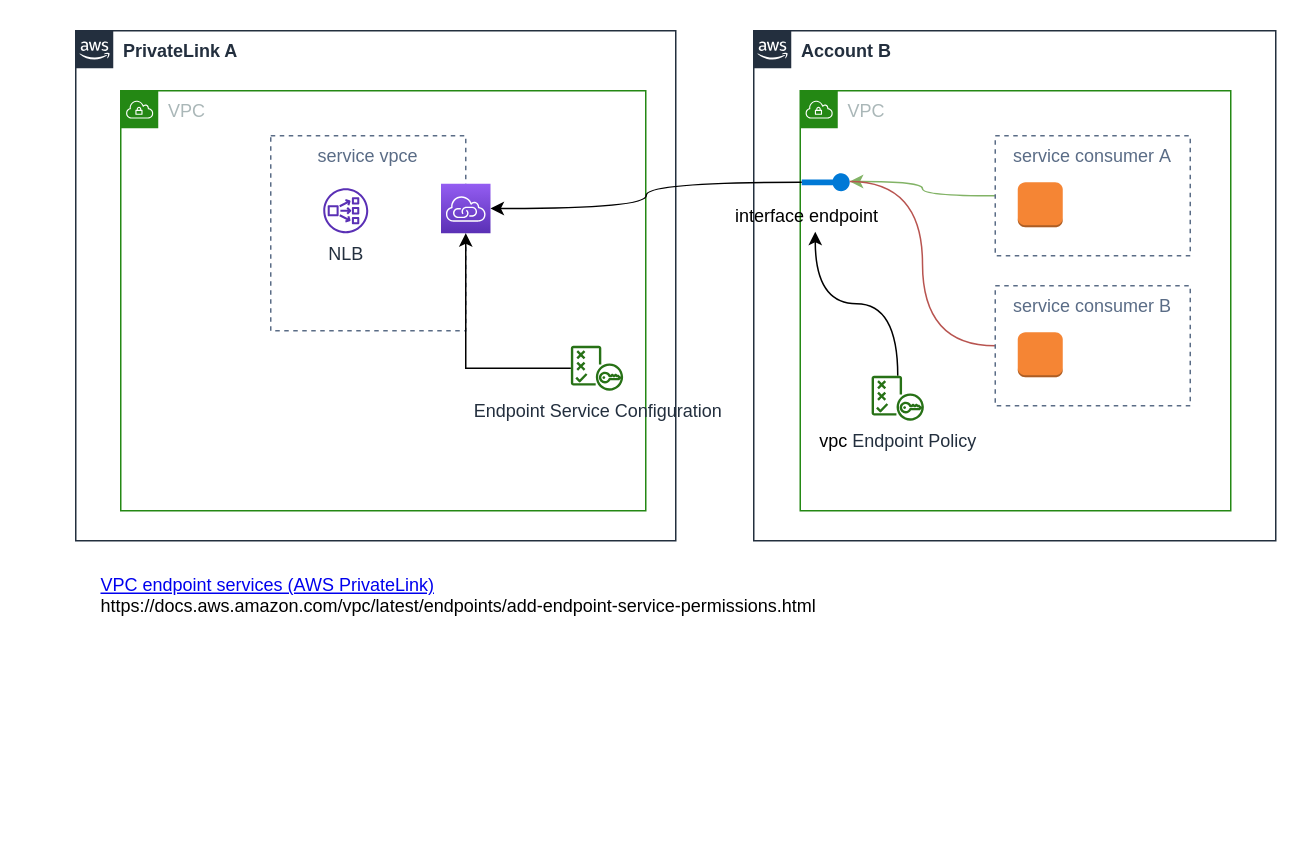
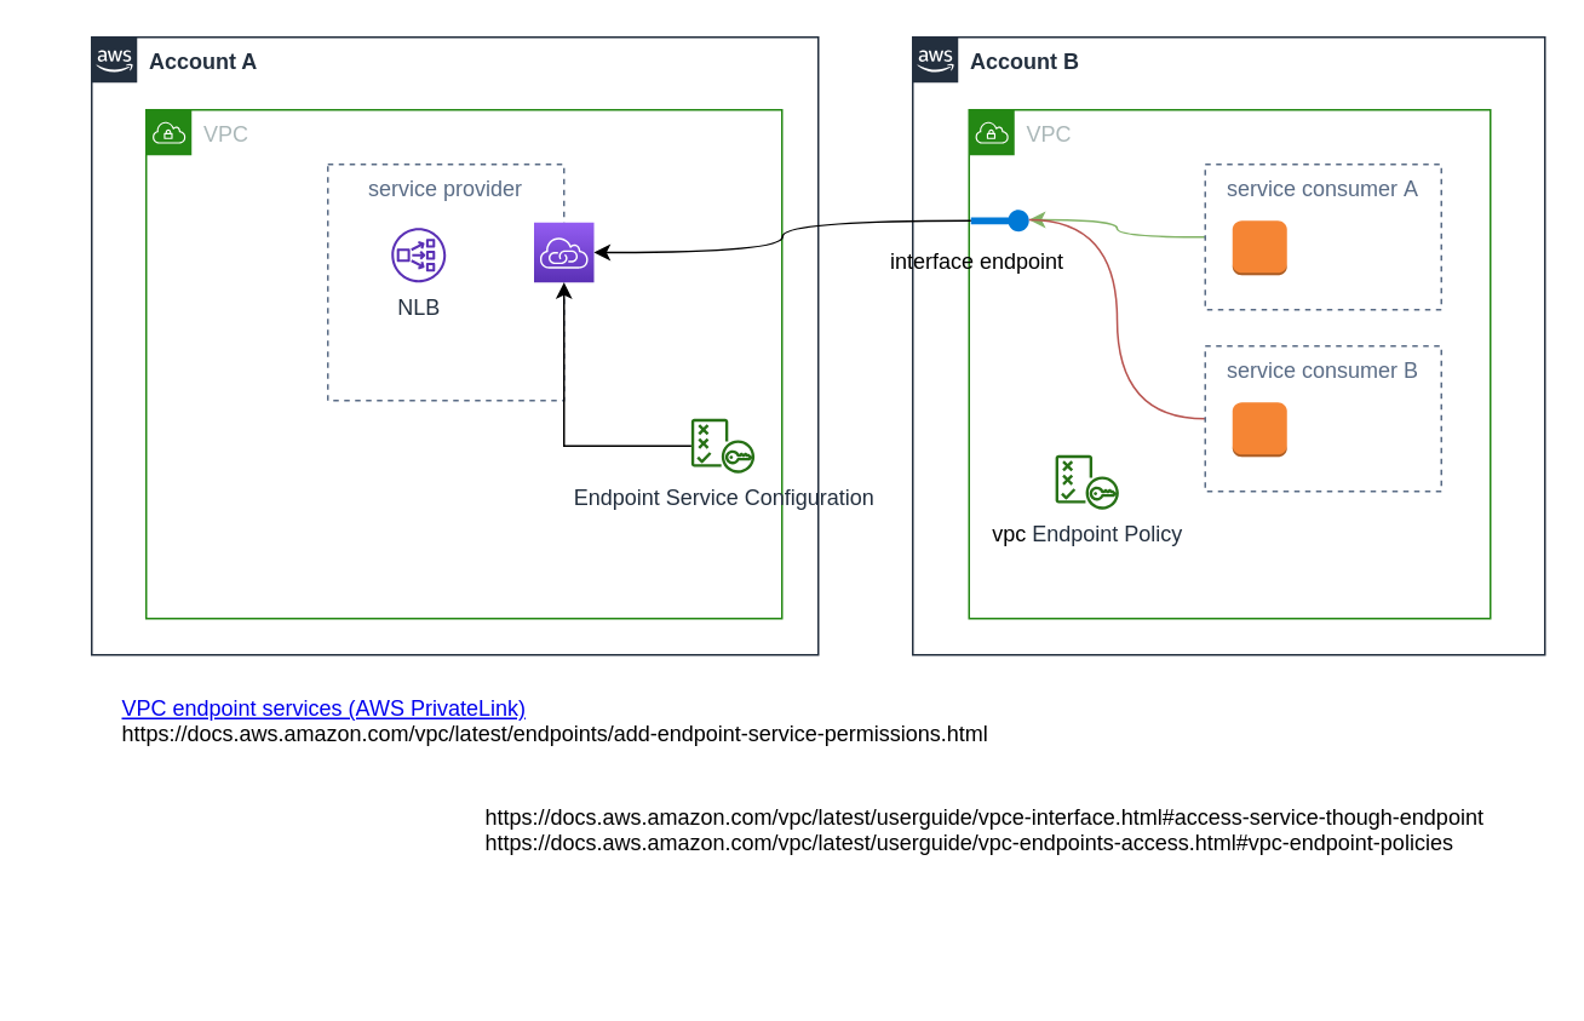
- <mxCell id="3" value="PrivateLink A" style="points=[[0,0],[0.25,0],[0.5,0],[0.75,0],[1,0],[1,0.25],[1,0.5],[1,0.75],[1,1],[0.75,1],[0.5,1],[0.25,1],[0,1],[0,0.75],[0,0.5],[0,0.25]];outlineConnect=0;gradientColor=none;html=1;whiteSpace=wrap;fontSize=12;fontStyle=1;shape=mxgraph.aws4.group;grIcon=mxgraph.aws4.group_aws_cloud_alt;strokeColor=#232F3E;fillColor=none;verticalAlign=top;align=left;spacingLeft=30;fontColor=#232F3E;dashed=0;" vertex="1" parent="1"><mxGeometry x="50" y="20" width="400" height="340" as="geometry" /></mxCell>
+ <mxCell id="3" value="Account A" style="points=[[0,0],[0.25,0],[0.5,0],[0.75,0],[1,0],[1,0.25],[1,0.5],[1,0.75],[1,1],[0.75,1],[0.5,1],[0.25,1],[0,1],[0,0.75],[0,0.5],[0,0.25]];outlineConnect=0;gradientColor=none;html=1;whiteSpace=wrap;fontSize=12;fontStyle=1;shape=mxgraph.aws4.group;grIcon=mxgraph.aws4.group_aws_cloud_alt;strokeColor=#232F3E;fillColor=none;verticalAlign=top;align=left;spacingLeft=30;fontColor=#232F3E;dashed=0;" vertex="1" parent="1"><mxGeometry x="50" y="20" width="400" height="340" as="geometry" /></mxCell>
- <mxCell id="7" value="service vpce" style="fillColor=none;strokeColor=#5A6C86;dashed=1;verticalAlign=top;fontStyle=0;fontColor=#5A6C86;" vertex="1" parent="1"><mxGeometry x="180" y="90" width="130" height="130" as="geometry" /></mxCell>
+ <mxCell id="7" value="service provider" style="fillColor=none;strokeColor=#5A6C86;dashed=1;verticalAlign=top;fontStyle=0;fontColor=#5A6C86;" vertex="1" parent="1"><mxGeometry x="180" y="90" width="130" height="130" as="geometry" /></mxCell>
- <mxCell id="15" style="edgeStyle=orthogonalEdgeStyle;rounded=0;orthogonalLoop=1;jettySize=auto;html=1;curved=1;" edge="1" parent="1" source="16" target="19"><mxGeometry relative="1" as="geometry" /></mxCell>
+ <mxCell id="26" value="https://docs.aws.amazon.com/vpc/latest/userguide/vpce-interface.html#access-service-though-endpoint&lt;br&gt;https://docs.aws.amazon.com/vpc/latest/userguide/vpc-endpoints-access.html#vpc-endpoint-policies" style="text;html=1;resizable=0;points=[];autosize=1;align=left;verticalAlign=top;spacingTop=-4;" vertex="1" parent="1"><mxGeometry x="265" y="440" width="570" height="30" as="geometry" /></mxCell>
